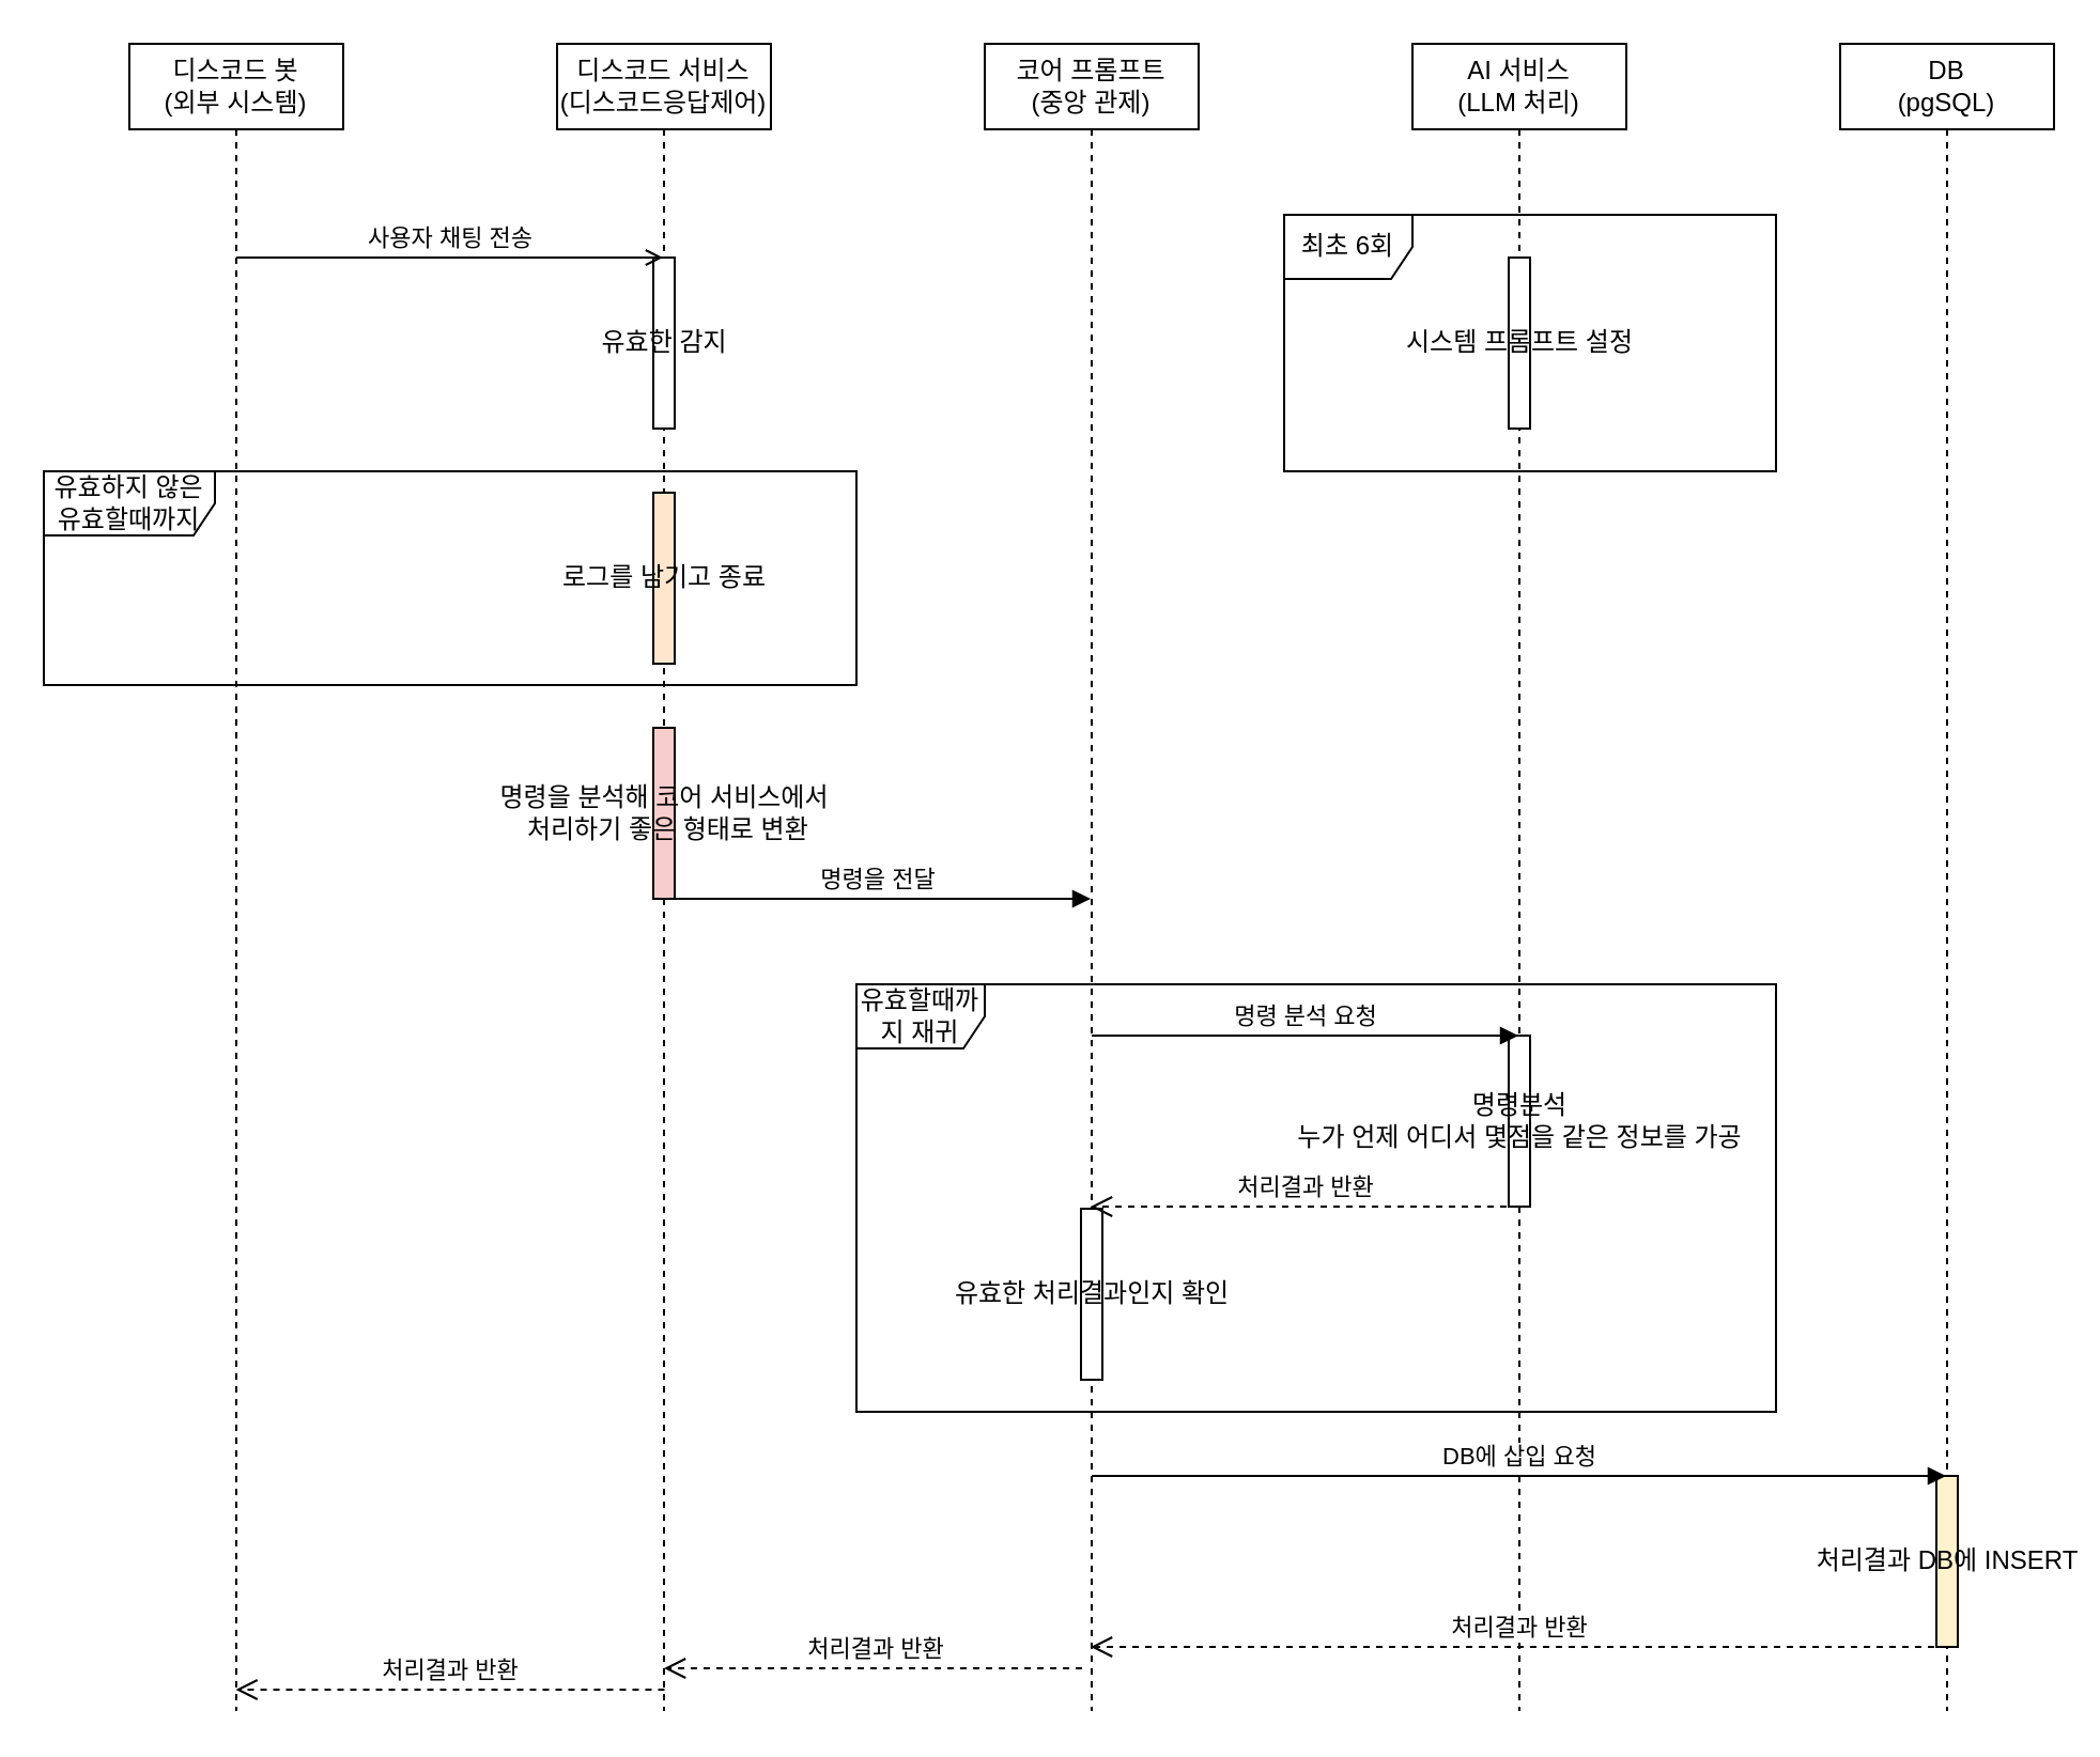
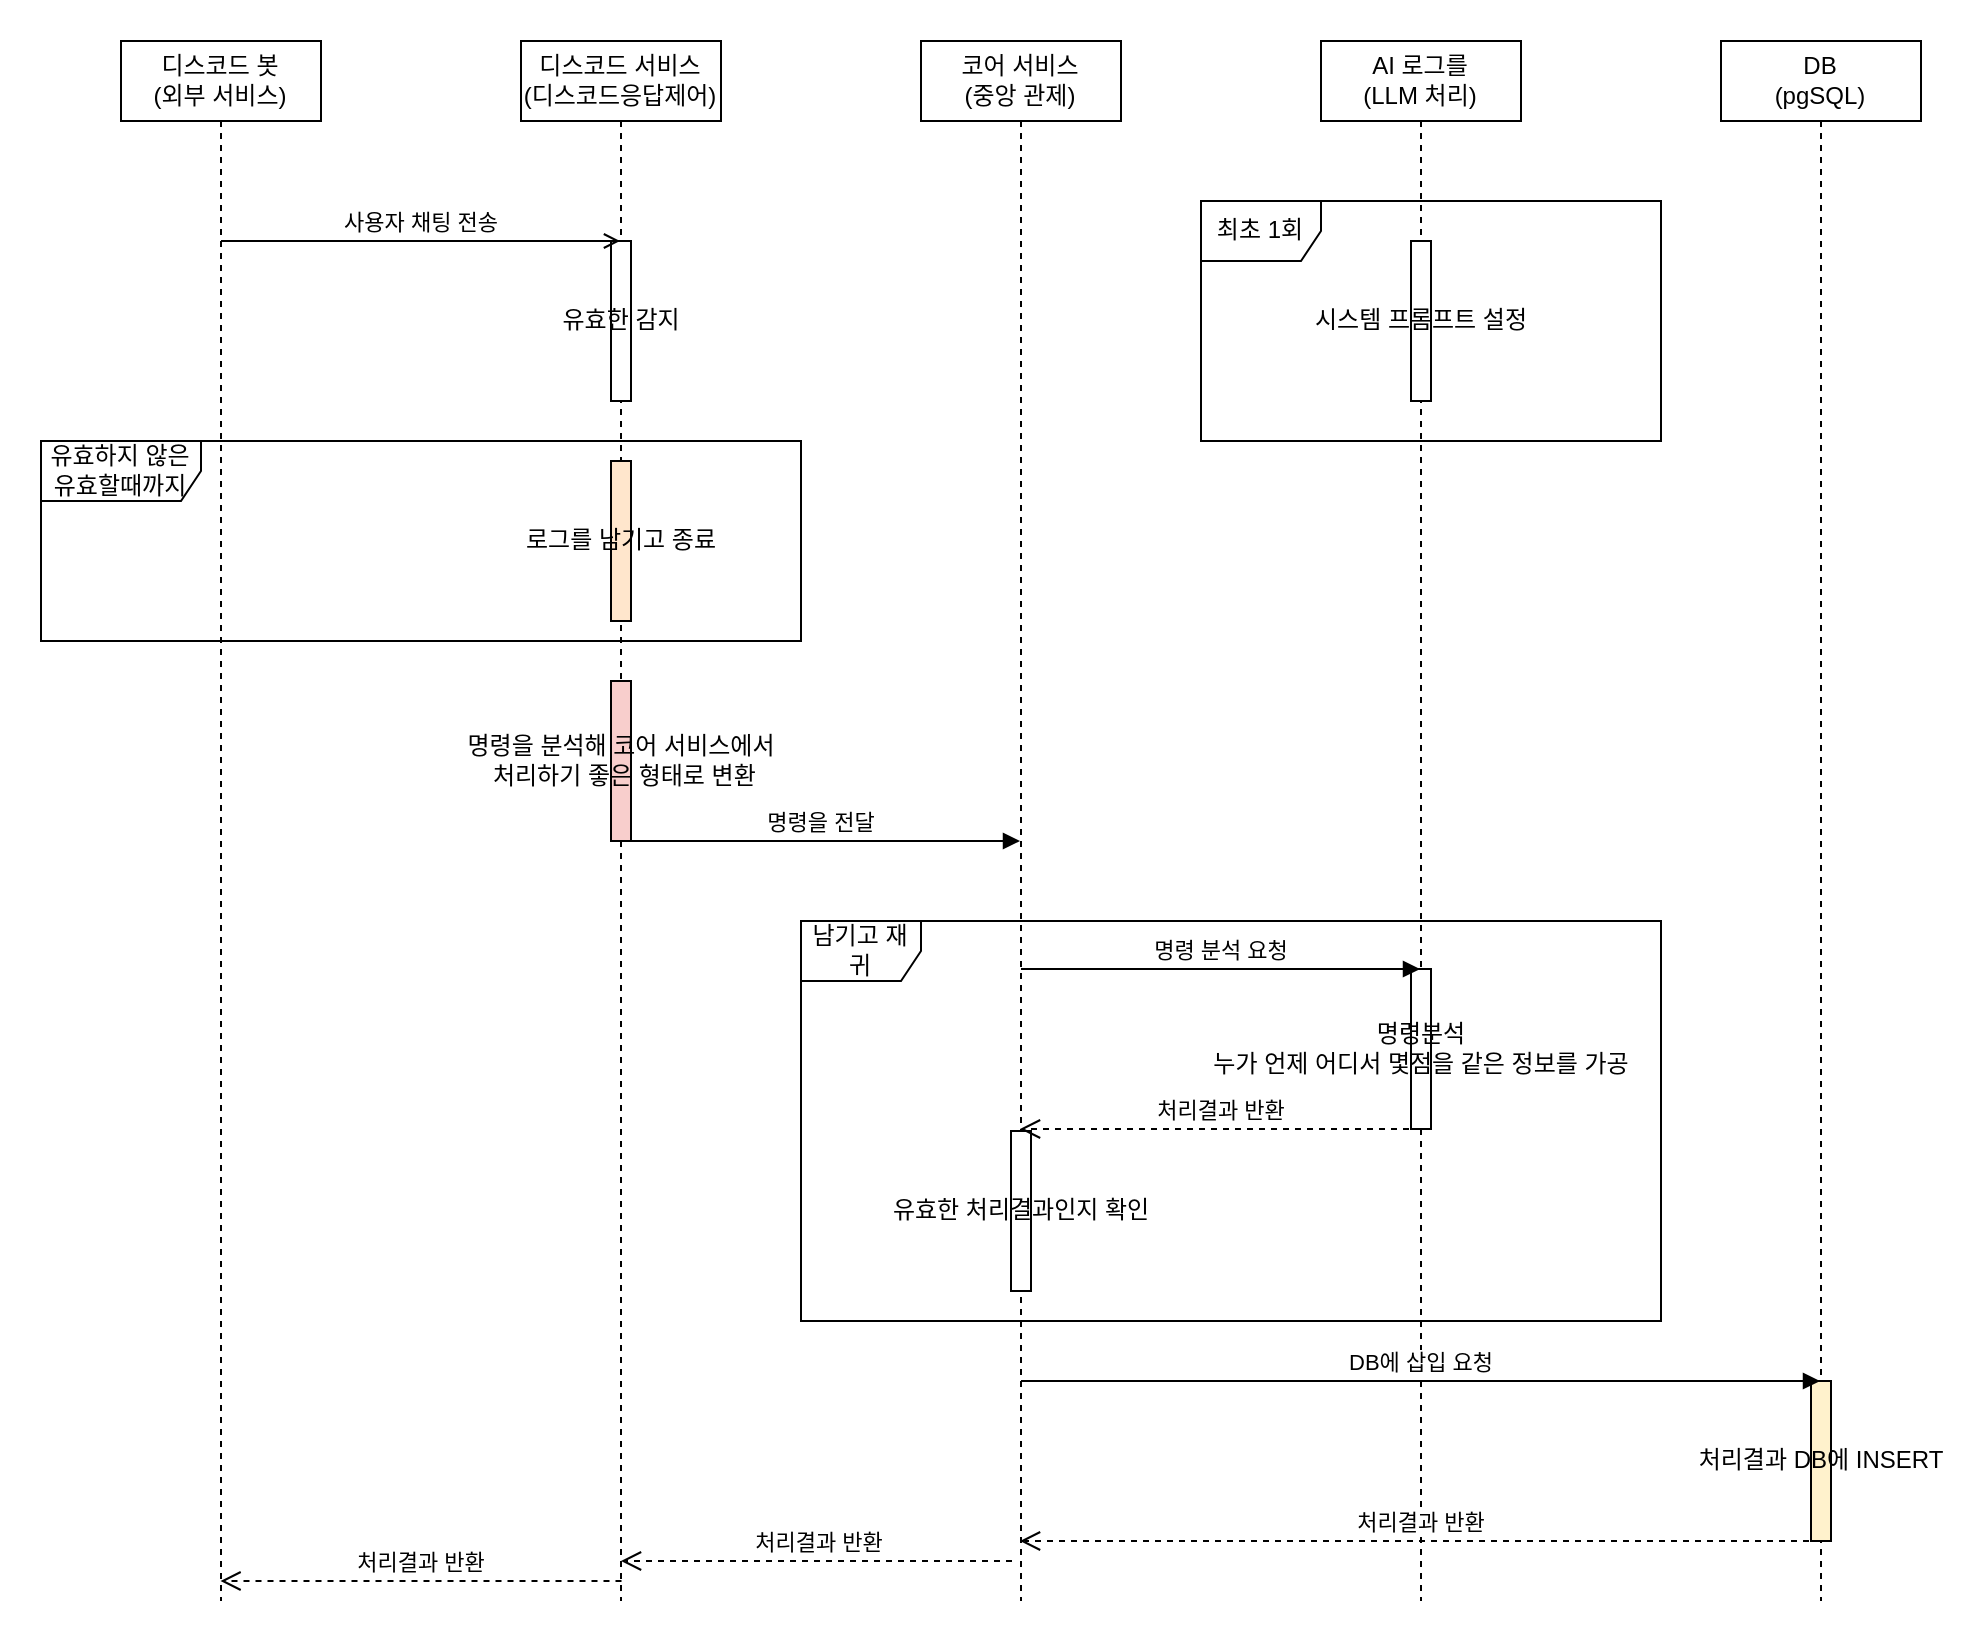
- <mxCell id="2" value="디스코드 봇&lt;div&gt;(외부 시스템)&lt;/div&gt;" style="shape=umlLifeline;perimeter=lifelinePerimeter;whiteSpace=wrap;html=1;container=1;dropTarget=0;collapsible=0;recursiveResize=0;outlineConnect=0;portConstraint=eastwest;newEdgeStyle={&quot;curved&quot;:0,&quot;rounded&quot;:0};" vertex="1" parent="1"><mxGeometry x="60" y="20" width="100" height="780" as="geometry" /></mxCell>
+ <mxCell id="2" value="디스코드 봇&lt;div&gt;(외부 서비스)&lt;/div&gt;" style="shape=umlLifeline;perimeter=lifelinePerimeter;whiteSpace=wrap;html=1;container=1;dropTarget=0;collapsible=0;recursiveResize=0;outlineConnect=0;portConstraint=eastwest;newEdgeStyle={&quot;curved&quot;:0,&quot;rounded&quot;:0};" vertex="1" parent="1"><mxGeometry x="60" y="20" width="100" height="780" as="geometry" /></mxCell>
- <mxCell id="6" value="코어 프롬프트&lt;div&gt;(중앙 관제)&lt;/div&gt;" style="shape=umlLifeline;perimeter=lifelinePerimeter;whiteSpace=wrap;html=1;container=1;dropTarget=0;collapsible=0;recursiveResize=0;outlineConnect=0;portConstraint=eastwest;newEdgeStyle={&quot;curved&quot;:0,&quot;rounded&quot;:0};" vertex="1" parent="1"><mxGeometry x="460" y="20" width="100" height="780" as="geometry" /></mxCell>
+ <mxCell id="6" value="코어 서비스&lt;div&gt;(중앙 관제)&lt;/div&gt;" style="shape=umlLifeline;perimeter=lifelinePerimeter;whiteSpace=wrap;html=1;container=1;dropTarget=0;collapsible=0;recursiveResize=0;outlineConnect=0;portConstraint=eastwest;newEdgeStyle={&quot;curved&quot;:0,&quot;rounded&quot;:0};" vertex="1" parent="1"><mxGeometry x="460" y="20" width="100" height="780" as="geometry" /></mxCell>
- <mxCell id="8" value="AI 서비스&lt;div&gt;(LLM 처리)&lt;/div&gt;" style="shape=umlLifeline;perimeter=lifelinePerimeter;whiteSpace=wrap;html=1;container=1;dropTarget=0;collapsible=0;recursiveResize=0;outlineConnect=0;portConstraint=eastwest;newEdgeStyle={&quot;curved&quot;:0,&quot;rounded&quot;:0};" vertex="1" parent="1"><mxGeometry x="660" y="20" width="100" height="780" as="geometry" /></mxCell>
+ <mxCell id="8" value="AI 로그를&lt;div&gt;(LLM 처리)&lt;/div&gt;" style="shape=umlLifeline;perimeter=lifelinePerimeter;whiteSpace=wrap;html=1;container=1;dropTarget=0;collapsible=0;recursiveResize=0;outlineConnect=0;portConstraint=eastwest;newEdgeStyle={&quot;curved&quot;:0,&quot;rounded&quot;:0};" vertex="1" parent="1"><mxGeometry x="660" y="20" width="100" height="780" as="geometry" /></mxCell>
- <mxCell id="20" value="최초 6회" style="shape=umlFrame;whiteSpace=wrap;html=1;pointerEvents=0;" vertex="1" parent="1"><mxGeometry x="600" y="100" width="230" height="120" as="geometry" /></mxCell>
+ <mxCell id="20" value="최초 1회" style="shape=umlFrame;whiteSpace=wrap;html=1;pointerEvents=0;" vertex="1" parent="1"><mxGeometry x="600" y="100" width="230" height="120" as="geometry" /></mxCell>
- <mxCell id="17" value="유효할때까지 재귀" style="shape=umlFrame;whiteSpace=wrap;html=1;pointerEvents=0;" vertex="1" parent="1"><mxGeometry x="400" y="460" width="430" height="200" as="geometry" /></mxCell>
+ <mxCell id="17" value="남기고 재귀" style="shape=umlFrame;whiteSpace=wrap;html=1;pointerEvents=0;" vertex="1" parent="1"><mxGeometry x="400" y="460" width="430" height="200" as="geometry" /></mxCell>
